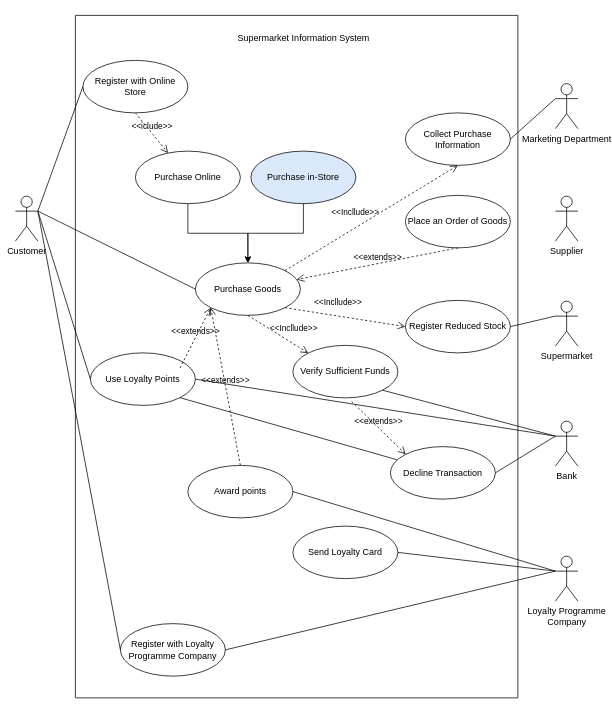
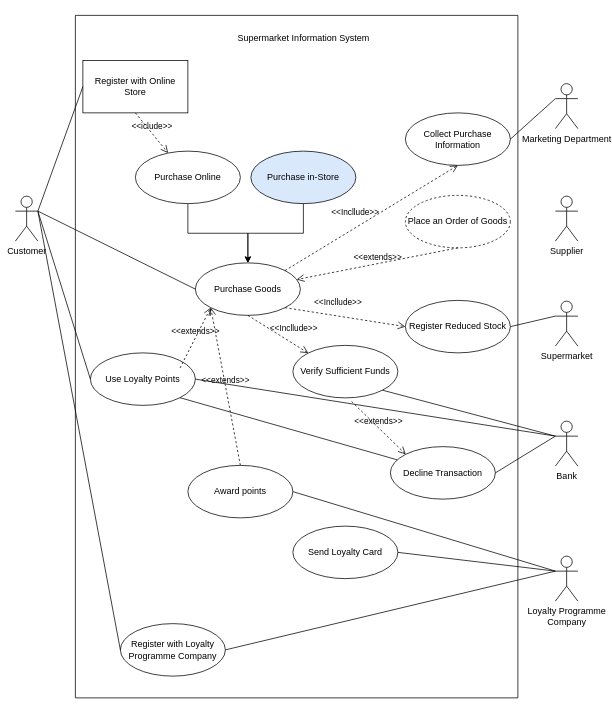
- <mxCell id="5" value="Register with Online Store" style="ellipse;whiteSpace=wrap;html=1;" vertex="1" parent="2"><mxGeometry x="10" y="60" width="140" height="70" as="geometry" /></mxCell>
+ <mxCell id="5" value="Register with Online Store" style="whiteSpace=wrap;html=1;rounded=0;" vertex="1" parent="2"><mxGeometry x="10" y="60" width="140" height="70" as="geometry" /></mxCell>
- <mxCell id="8" value="Place an Order of Goods" style="ellipse;whiteSpace=wrap;html=1;" vertex="1" parent="2"><mxGeometry x="440" y="240" width="140" height="70" as="geometry" /></mxCell>
+ <mxCell id="8" value="Place an Order of Goods" style="ellipse;whiteSpace=wrap;html=1;dashed=1;" vertex="1" parent="2"><mxGeometry x="440" y="240" width="140" height="70" as="geometry" /></mxCell>
